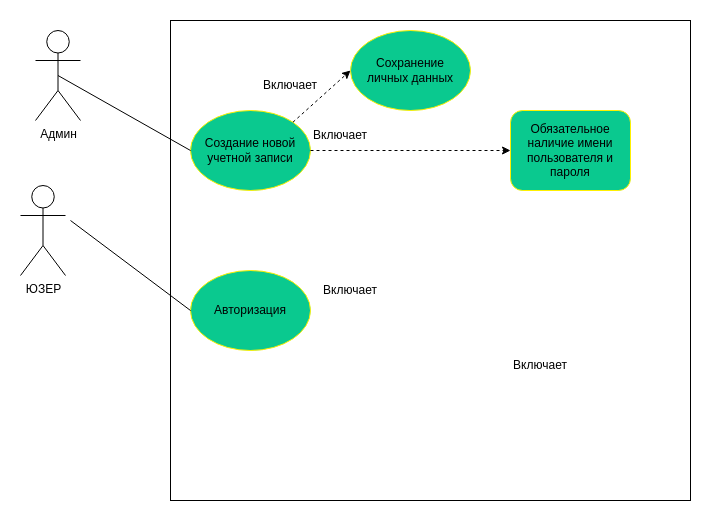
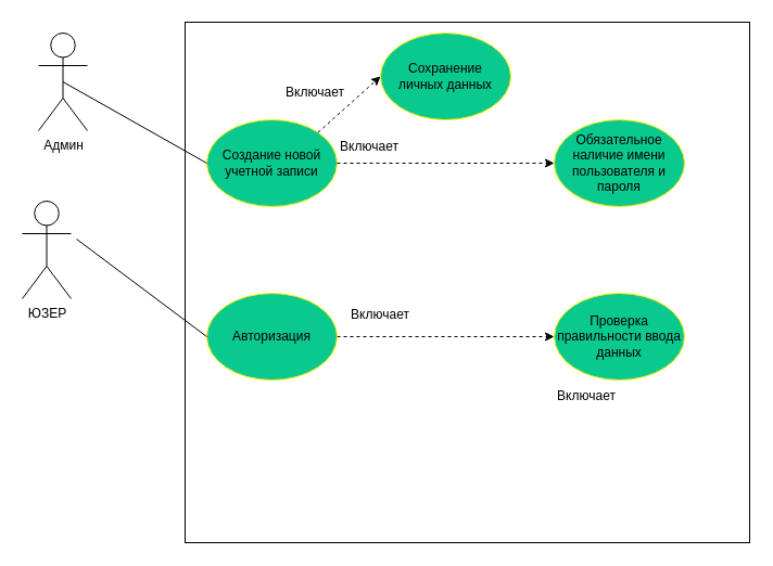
- <mxCell id="3" value="Обязательное наличие имени пользователя и пароля" style="whiteSpace=wrap;html=1;fillColor=#0ac98f;strokeColor=#fff000;rounded=1;" parent="1" vertex="1"><mxGeometry x="510" y="110" width="120" height="80" as="geometry" /></mxCell>
+ <mxCell id="3" value="Обязательное наличие имени пользователя и пароля" style="ellipse;whiteSpace=wrap;html=1;fillColor=#0ac98f;strokeColor=#fff000;" parent="1" vertex="1"><mxGeometry x="510" y="110" width="120" height="80" as="geometry" /></mxCell>
+ <mxCell id="5" style="edgeStyle=orthogonalEdgeStyle;rounded=0;orthogonalLoop=1;jettySize=auto;html=1;exitX=1;exitY=0.5;exitDx=0;exitDy=0;entryX=0;entryY=0.5;entryDx=0;entryDy=0;dashed=1;" parent="1" source="6" target="7" edge="1"><mxGeometry relative="1" as="geometry" /></mxCell>
+ <mxCell id="7" value="Проверка правильности ввода&lt;br&gt;данных" style="ellipse;whiteSpace=wrap;html=1;fillColor=#0ac98f;strokeColor=#fff000;" parent="1" vertex="1"><mxGeometry x="510" y="270" width="120" height="80" as="geometry" /></mxCell>
